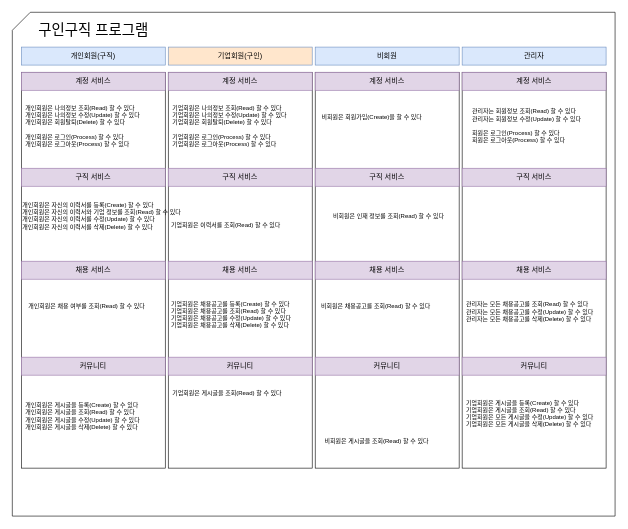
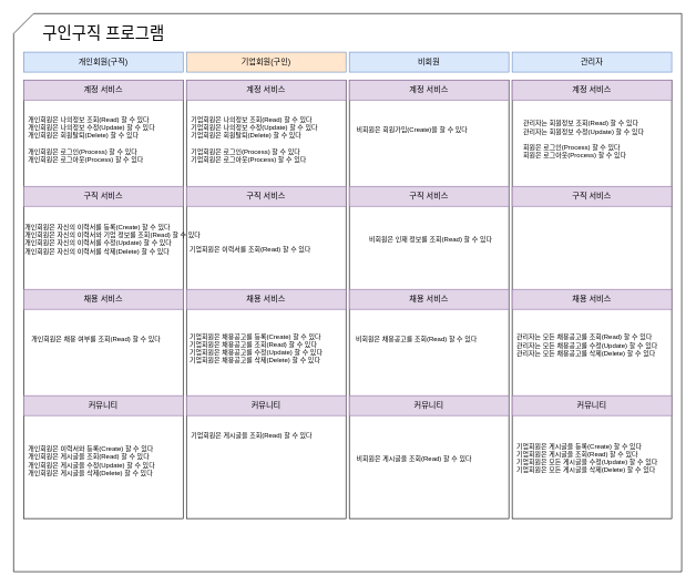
- <mxCell id="42" value="&lt;div&gt;&lt;span style=&quot;background-color: transparent; color: light-dark(rgb(0, 0, 0), rgb(255, 255, 255));&quot;&gt;개인회원은 게시글을 등록(Create) 할 수 있다&lt;/span&gt;&lt;/div&gt;&lt;div&gt;&lt;span style=&quot;background-color: transparent; color: light-dark(rgb(0, 0, 0), rgb(255, 255, 255));&quot;&gt;개인회원은&amp;nbsp;&lt;/span&gt;게시글을&lt;span style=&quot;background-color: transparent; color: light-dark(rgb(0, 0, 0), rgb(255, 255, 255));&quot;&gt;&amp;nbsp;조회(Read) 할 수 있다&lt;/span&gt;&lt;/div&gt;&lt;div&gt;&lt;span style=&quot;background-color: transparent; color: light-dark(rgb(0, 0, 0), rgb(255, 255, 255));&quot;&gt;개인회원은&amp;nbsp;&lt;/span&gt;&lt;span style=&quot;background-color: transparent; color: light-dark(rgb(0, 0, 0), rgb(255, 255, 255));&quot;&gt;게시글을&lt;/span&gt;&lt;span style=&quot;background-color: transparent; color: light-dark(rgb(0, 0, 0), rgb(255, 255, 255));&quot;&gt;&amp;nbsp;수정(Update) 할 수 있다&lt;/span&gt;&lt;/div&gt;&lt;div&gt;개인회원은&amp;nbsp;&lt;span style=&quot;background-color: transparent; color: light-dark(rgb(0, 0, 0), rgb(255, 255, 255));&quot;&gt;게시글을&lt;/span&gt;&lt;span style=&quot;background-color: transparent; color: light-dark(rgb(0, 0, 0), rgb(255, 255, 255));&quot;&gt;&amp;nbsp;&lt;/span&gt;&lt;span style=&quot;background-color: transparent; color: light-dark(rgb(0, 0, 0), rgb(255, 255, 255));&quot;&gt;삭제(Delete) 할 수 있다&lt;/span&gt;&lt;/div&gt;&lt;div&gt;&lt;br&gt;&lt;/div&gt;&lt;div&gt;&lt;br&gt;&lt;/div&gt;" style="text;html=1;align=left;verticalAlign=middle;resizable=0;points=[];autosize=1;strokeColor=none;fillColor=none;fontSize=10;" parent="1" vertex="1"><mxGeometry x="40" y="660" width="210" height="90" as="geometry" /></mxCell>
+ <mxCell id="42" value="&lt;div&gt;&lt;span style=&quot;background-color: transparent; color: light-dark(rgb(0, 0, 0), rgb(255, 255, 255));&quot;&gt;개인회원은 이력서와 등록(Create) 할 수 있다&lt;/span&gt;&lt;/div&gt;&lt;div&gt;&lt;span style=&quot;background-color: transparent; color: light-dark(rgb(0, 0, 0), rgb(255, 255, 255));&quot;&gt;개인회원은&amp;nbsp;&lt;/span&gt;게시글을&lt;span style=&quot;background-color: transparent; color: light-dark(rgb(0, 0, 0), rgb(255, 255, 255));&quot;&gt;&amp;nbsp;조회(Read) 할 수 있다&lt;/span&gt;&lt;/div&gt;&lt;div&gt;&lt;span style=&quot;background-color: transparent; color: light-dark(rgb(0, 0, 0), rgb(255, 255, 255));&quot;&gt;개인회원은&amp;nbsp;&lt;/span&gt;&lt;span style=&quot;background-color: transparent; color: light-dark(rgb(0, 0, 0), rgb(255, 255, 255));&quot;&gt;게시글을&lt;/span&gt;&lt;span style=&quot;background-color: transparent; color: light-dark(rgb(0, 0, 0), rgb(255, 255, 255));&quot;&gt;&amp;nbsp;수정(Update) 할 수 있다&lt;/span&gt;&lt;/div&gt;&lt;div&gt;개인회원은&amp;nbsp;&lt;span style=&quot;background-color: transparent; color: light-dark(rgb(0, 0, 0), rgb(255, 255, 255));&quot;&gt;게시글을&lt;/span&gt;&lt;span style=&quot;background-color: transparent; color: light-dark(rgb(0, 0, 0), rgb(255, 255, 255));&quot;&gt;&amp;nbsp;&lt;/span&gt;&lt;span style=&quot;background-color: transparent; color: light-dark(rgb(0, 0, 0), rgb(255, 255, 255));&quot;&gt;삭제(Delete) 할 수 있다&lt;/span&gt;&lt;/div&gt;&lt;div&gt;&lt;br&gt;&lt;/div&gt;&lt;div&gt;&lt;br&gt;&lt;/div&gt;" style="text;html=1;align=left;verticalAlign=middle;resizable=0;points=[];autosize=1;strokeColor=none;fillColor=none;fontSize=10;" parent="1" vertex="1"><mxGeometry x="40" y="660" width="210" height="90" as="geometry" /></mxCell>
- <mxCell id="44" value="&lt;div&gt;&lt;br&gt;&lt;/div&gt;&lt;div&gt;&lt;span style=&quot;background-color: transparent; color: light-dark(rgb(0, 0, 0), rgb(255, 255, 255));&quot;&gt;비회원은 게시글을 조회(Read) 할 수 있다&lt;/span&gt;&lt;/div&gt;&lt;div&gt;&lt;br&gt;&lt;/div&gt;" style="text;html=1;align=left;verticalAlign=middle;resizable=0;points=[];autosize=1;strokeColor=none;fillColor=none;fontSize=10;" parent="1" vertex="1"><mxGeometry x="539" y="710" width="200" height="50" as="geometry" /></mxCell>
+ <mxCell id="44" value="&lt;div&gt;&lt;br&gt;&lt;/div&gt;&lt;div&gt;&lt;span style=&quot;background-color: transparent; color: light-dark(rgb(0, 0, 0), rgb(255, 255, 255));&quot;&gt;비회원은 게시글을 조회(Read) 할 수 있다&lt;/span&gt;&lt;/div&gt;&lt;div&gt;&lt;br&gt;&lt;/div&gt;" style="text;html=1;align=left;verticalAlign=middle;resizable=0;points=[];autosize=1;strokeColor=none;fillColor=none;fontSize=10;" parent="1" vertex="1"><mxGeometry x="534" y="665" width="200" height="50" as="geometry" /></mxCell>
